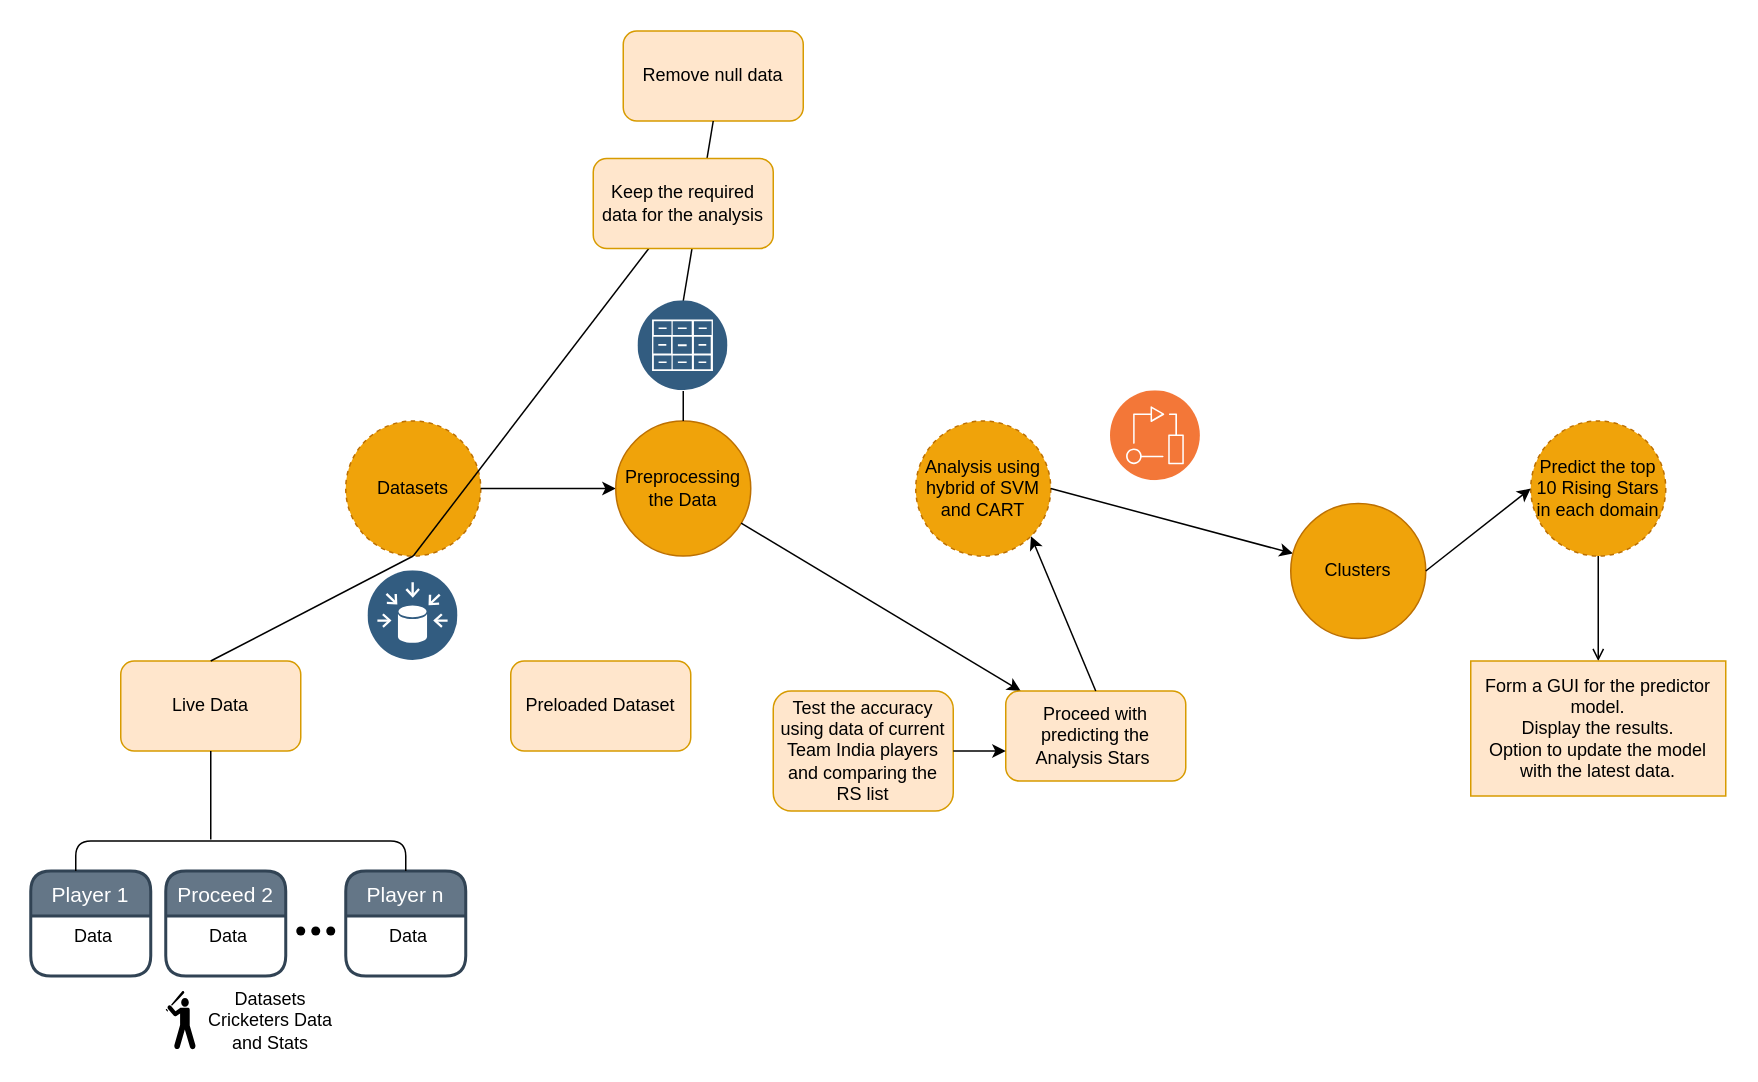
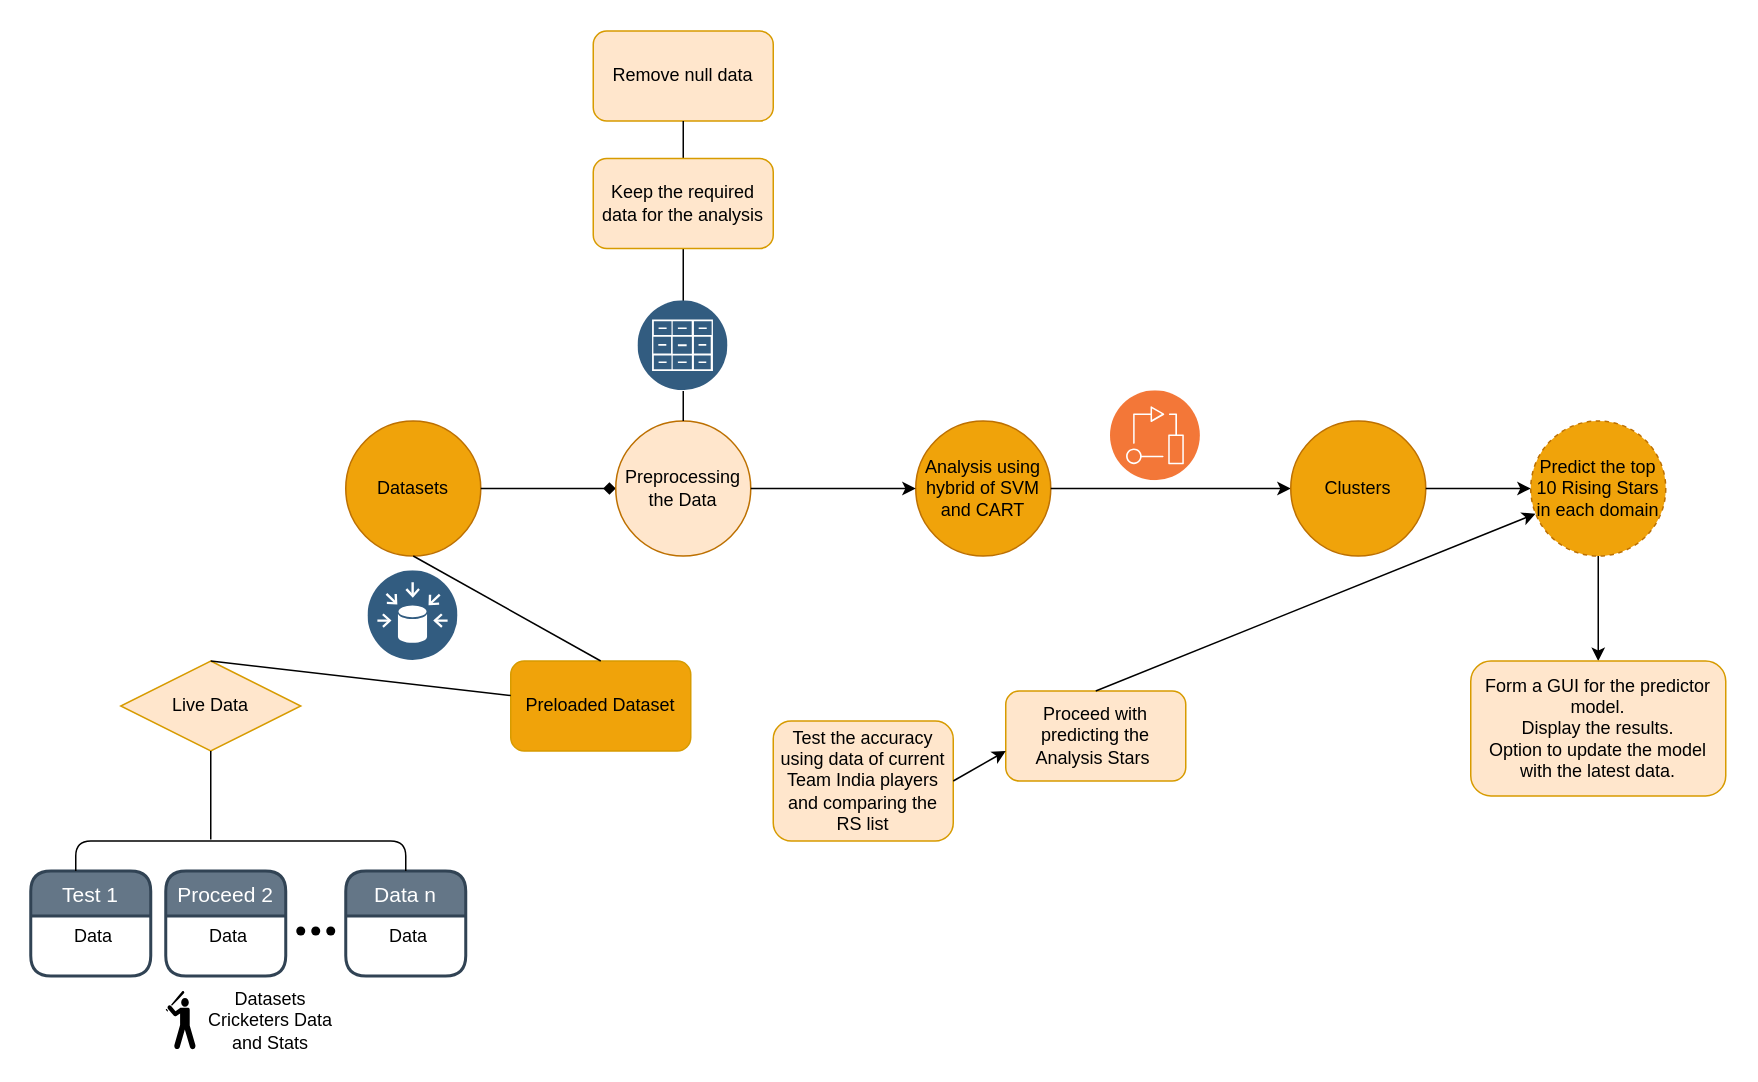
- <mxCell id="9" value="Remove null data" style="rounded=1;whiteSpace=wrap;html=1;fillColor=#ffe6cc;strokeColor=#d79b00;" parent="1" vertex="1"><mxGeometry x="415" y="20" width="120" height="60" as="geometry" /></mxCell>
+ <mxCell id="9" value="Remove null data" style="rounded=1;whiteSpace=wrap;html=1;fillColor=#ffe6cc;strokeColor=#d79b00;" parent="1" vertex="1"><mxGeometry x="395" y="20" width="120" height="60" as="geometry" /></mxCell>
- <mxCell id="6" value="" style="endArrow=none;html=1;exitX=0.5;exitY=1;exitDx=0;exitDy=0;" parent="1" source="2" target="11" edge="1"><mxGeometry width="50" height="50" relative="1" as="geometry"><mxPoint x="490" y="430" as="sourcePoint" /><mxPoint x="540" y="380" as="targetPoint" /></mxGeometry></mxCell>
+ <mxCell id="6" value="" style="endArrow=none;html=1;exitX=0.5;exitY=1;exitDx=0;exitDy=0;entryX=0.5;entryY=0;entryDx=0;entryDy=0;" parent="1" source="2" target="4" edge="1"><mxGeometry width="50" height="50" relative="1" as="geometry"><mxPoint x="490" y="430" as="sourcePoint" /><mxPoint x="540" y="380" as="targetPoint" /></mxGeometry></mxCell>
- <mxCell id="2" value="Datasets" style="ellipse;whiteSpace=wrap;html=1;aspect=fixed;fillColor=#f0a30a;strokeColor=#BD7000;fontColor=#000000;dashed=1;" parent="1" vertex="1"><mxGeometry x="230" y="280" width="90" height="90" as="geometry" /></mxCell>
+ <mxCell id="2" value="Datasets" style="ellipse;whiteSpace=wrap;html=1;aspect=fixed;fillColor=#f0a30a;strokeColor=#BD7000;fontColor=#000000;" parent="1" vertex="1"><mxGeometry x="230" y="280" width="90" height="90" as="geometry" /></mxCell>
- <mxCell id="7" value="" style="endArrow=classic;html=1;exitX=1;exitY=0.5;exitDx=0;exitDy=0;" parent="1" source="2" target="8" edge="1"><mxGeometry width="50" height="50" relative="1" as="geometry"><mxPoint x="490" y="290" as="sourcePoint" /><mxPoint x="430" y="320" as="targetPoint" /></mxGeometry></mxCell>
+ <mxCell id="7" value="" style="endArrow=diamond;html=1;exitX=1;exitY=0.5;exitDx=0;exitDy=0;" parent="1" source="2" target="8" edge="1"><mxGeometry width="50" height="50" relative="1" as="geometry"><mxPoint x="490" y="290" as="sourcePoint" /><mxPoint x="430" y="320" as="targetPoint" /></mxGeometry></mxCell>
- <mxCell id="8" value="Preprocessing the Data" style="ellipse;whiteSpace=wrap;html=1;aspect=fixed;fillColor=#f0a30a;strokeColor=#BD7000;fontColor=#000000;" parent="1" vertex="1"><mxGeometry x="410" y="280" width="90" height="90" as="geometry" /></mxCell>
+ <mxCell id="8" value="Preprocessing the Data" style="ellipse;whiteSpace=wrap;html=1;aspect=fixed;fillColor=#ffe6cc;strokeColor=#BD7000;fontColor=#000000;" parent="1" vertex="1"><mxGeometry x="410" y="280" width="90" height="90" as="geometry" /></mxCell>
- <mxCell id="29" value="Analysis using hybrid of SVM and CART" style="ellipse;whiteSpace=wrap;html=1;aspect=fixed;align=center;fillColor=#f0a30a;strokeColor=#BD7000;fontColor=#000000;dashed=1;" parent="1" vertex="1"><mxGeometry x="610" y="280" width="90" height="90" as="geometry" /></mxCell>
+ <mxCell id="29" value="Analysis using hybrid of SVM and CART" style="ellipse;whiteSpace=wrap;html=1;aspect=fixed;align=center;fillColor=#f0a30a;strokeColor=#BD7000;fontColor=#000000;" parent="1" vertex="1"><mxGeometry x="610" y="280" width="90" height="90" as="geometry" /></mxCell>
- <mxCell id="32" value="Clusters" style="ellipse;whiteSpace=wrap;html=1;aspect=fixed;align=center;fillColor=#f0a30a;strokeColor=#BD7000;fontColor=#000000;" parent="1" vertex="1"><mxGeometry x="860" y="335" width="90" height="90" as="geometry" /></mxCell>
+ <mxCell id="32" value="Clusters" style="ellipse;whiteSpace=wrap;html=1;aspect=fixed;align=center;fillColor=#f0a30a;strokeColor=#BD7000;fontColor=#000000;" parent="1" vertex="1"><mxGeometry x="860" y="280" width="90" height="90" as="geometry" /></mxCell>
- <mxCell id="30" value="" style="endArrow=classic;html=1;" parent="1" source="8" target="34" edge="1"><mxGeometry width="50" height="50" relative="1" as="geometry"><mxPoint x="490" y="370" as="sourcePoint" /><mxPoint x="590" y="320" as="targetPoint" /></mxGeometry></mxCell>
+ <mxCell id="30" value="" style="endArrow=classic;html=1;entryX=0;entryY=0.5;entryDx=0;entryDy=0;" parent="1" source="8" target="29" edge="1"><mxGeometry width="50" height="50" relative="1" as="geometry"><mxPoint x="490" y="370" as="sourcePoint" /><mxPoint x="590" y="320" as="targetPoint" /></mxGeometry></mxCell>
- <mxCell id="5" value="" style="endArrow=none;html=1;exitX=0.5;exitY=0;exitDx=0;exitDy=0;entryX=0.5;entryY=1;entryDx=0;entryDy=0;" parent="1" source="3" target="2" edge="1"><mxGeometry width="50" height="50" relative="1" as="geometry"><mxPoint x="490" y="430" as="sourcePoint" /><mxPoint x="540" y="380" as="targetPoint" /></mxGeometry></mxCell>
+ <mxCell id="5" value="" style="endArrow=none;html=1;exitX=0.5;exitY=0;exitDx=0;exitDy=0;" parent="1" source="3" target="4" edge="1"><mxGeometry width="50" height="50" relative="1" as="geometry"><mxPoint x="490" y="430" as="sourcePoint" /><mxPoint x="540" y="380" as="targetPoint" /></mxGeometry></mxCell>
- <mxCell id="35" value="" style="endArrow=classic;html=1;exitX=0.5;exitY=0;exitDx=0;exitDy=0;entryX=1;entryY=1;entryDx=0;entryDy=0;" parent="1" source="34" target="29" edge="1"><mxGeometry width="50" height="50" relative="1" as="geometry"><mxPoint x="460" y="390" as="sourcePoint" /><mxPoint x="510" y="340" as="targetPoint" /></mxGeometry></mxCell>
+ <mxCell id="35" value="" style="endArrow=classic;html=1;exitX=0.5;exitY=0;exitDx=0;exitDy=0;" parent="1" source="34" target="37" edge="1"><mxGeometry width="50" height="50" relative="1" as="geometry"><mxPoint x="460" y="390" as="sourcePoint" /><mxPoint x="510" y="340" as="targetPoint" /></mxGeometry></mxCell>
- <mxCell id="39" value="" style="endArrow=open;html=1;exitX=0.5;exitY=1;exitDx=0;exitDy=0;" parent="1" source="37" target="40" edge="1"><mxGeometry width="50" height="50" relative="1" as="geometry"><mxPoint x="460" y="400" as="sourcePoint" /><mxPoint x="1065" y="410" as="targetPoint" /></mxGeometry></mxCell>
+ <mxCell id="39" value="" style="endArrow=classic;html=1;exitX=0.5;exitY=1;exitDx=0;exitDy=0;" parent="1" source="37" target="40" edge="1"><mxGeometry width="50" height="50" relative="1" as="geometry"><mxPoint x="460" y="400" as="sourcePoint" /><mxPoint x="1065" y="410" as="targetPoint" /></mxGeometry></mxCell>
- <mxCell id="3" value="Live Data" style="rounded=1;whiteSpace=wrap;html=1;fillColor=#ffe6cc;strokeColor=#d79b00;" parent="1" vertex="1"><mxGeometry x="80" y="440" width="120" height="60" as="geometry" /></mxCell>
+ <mxCell id="3" value="Live Data" style="rhombus;whiteSpace=wrap;html=1;fillColor=#ffe6cc;strokeColor=#d79b00;" parent="1" vertex="1"><mxGeometry x="80" y="440" width="120" height="60" as="geometry" /></mxCell>
- <mxCell id="4" value="Preloaded Dataset" style="rounded=1;whiteSpace=wrap;html=1;fillColor=#ffe6cc;strokeColor=#d79b00;" parent="1" vertex="1"><mxGeometry x="340" y="440" width="120" height="60" as="geometry" /></mxCell>
+ <mxCell id="4" value="Preloaded Dataset" style="rounded=1;whiteSpace=wrap;html=1;fillColor=#f0a30a;strokeColor=#d79b00;" parent="1" vertex="1"><mxGeometry x="340" y="440" width="120" height="60" as="geometry" /></mxCell>
- <mxCell id="40" value="Form a GUI for the predictor model.&lt;br&gt;Display the results.&lt;br&gt;Option to update the model with the latest data." style="whiteSpace=wrap;html=1;align=center;fillColor=#ffe6cc;strokeColor=#d79b00;rounded=0;" parent="1" vertex="1"><mxGeometry x="980" y="440" width="170" height="90" as="geometry" /></mxCell>
+ <mxCell id="40" value="Form a GUI for the predictor model.&lt;br&gt;Display the results.&lt;br&gt;Option to update the model with the latest data." style="rounded=1;whiteSpace=wrap;html=1;align=center;fillColor=#ffe6cc;strokeColor=#d79b00;" parent="1" vertex="1"><mxGeometry x="980" y="440" width="170" height="90" as="geometry" /></mxCell>
- <mxCell id="33" value="Test the accuracy using data of current Team India players and comparing the RS list" style="rounded=1;whiteSpace=wrap;html=1;align=center;fillColor=#ffe6cc;strokeColor=#d79b00;" parent="1" vertex="1"><mxGeometry x="515" y="460" width="120" height="80" as="geometry" /></mxCell>
+ <mxCell id="33" value="Test the accuracy using data of current Team India players and comparing the RS list" style="rounded=1;whiteSpace=wrap;html=1;align=center;fillColor=#ffe6cc;strokeColor=#d79b00;" parent="1" vertex="1"><mxGeometry x="515" y="480" width="120" height="80" as="geometry" /></mxCell>
- <mxCell id="16" value="Player 1" style="swimlane;childLayout=stackLayout;horizontal=1;startSize=30;horizontalStack=0;rounded=1;fontSize=14;fontStyle=0;strokeWidth=2;resizeParent=0;resizeLast=1;shadow=0;dashed=0;align=center;fillColor=#647687;strokeColor=#314354;fontColor=#ffffff;" parent="1" vertex="1"><mxGeometry x="20" y="580" width="80" height="70" as="geometry" /></mxCell>
+ <mxCell id="16" value="Test 1" style="swimlane;childLayout=stackLayout;horizontal=1;startSize=30;horizontalStack=0;rounded=1;fontSize=14;fontStyle=0;strokeWidth=2;resizeParent=0;resizeLast=1;shadow=0;dashed=0;align=center;fillColor=#647687;strokeColor=#314354;fontColor=#ffffff;" parent="1" vertex="1"><mxGeometry x="20" y="580" width="80" height="70" as="geometry" /></mxCell>
- <mxCell id="20" value="Player n" style="swimlane;childLayout=stackLayout;horizontal=1;startSize=30;horizontalStack=0;rounded=1;fontSize=14;fontStyle=0;strokeWidth=2;resizeParent=0;resizeLast=1;shadow=0;dashed=0;align=center;fillColor=#647687;strokeColor=#314354;fontColor=#ffffff;" parent="1" vertex="1"><mxGeometry x="230" y="580" width="80" height="70" as="geometry" /></mxCell>
+ <mxCell id="20" value="Data n" style="swimlane;childLayout=stackLayout;horizontal=1;startSize=30;horizontalStack=0;rounded=1;fontSize=14;fontStyle=0;strokeWidth=2;resizeParent=0;resizeLast=1;shadow=0;dashed=0;align=center;fillColor=#647687;strokeColor=#314354;fontColor=#ffffff;" parent="1" vertex="1"><mxGeometry x="230" y="580" width="80" height="70" as="geometry" /></mxCell>
